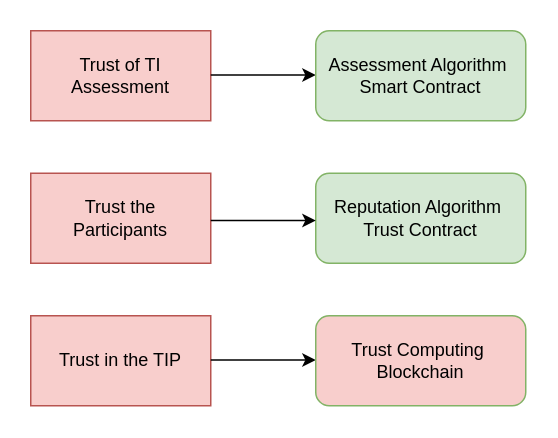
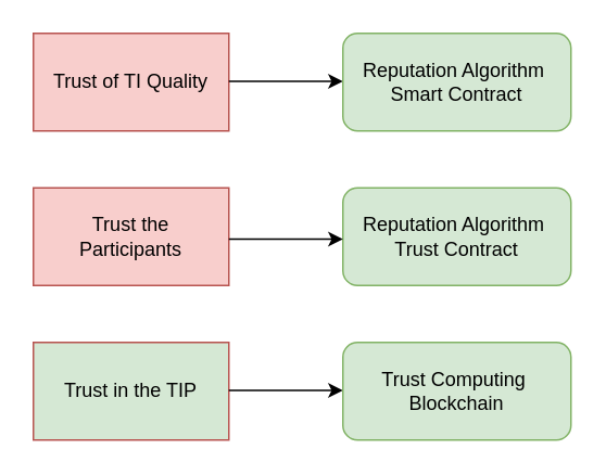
- <mxCell id="2" value="Trust of TI Assessment" style="rounded=0;whiteSpace=wrap;html=1;fillColor=#f8cecc;strokeColor=#b85450;flipV=0;" parent="1" vertex="1"><mxGeometry x="20" y="20" width="120" height="60" as="geometry" /></mxCell>
+ <mxCell id="2" value="Trust of TI Quality" style="rounded=0;whiteSpace=wrap;html=1;fillColor=#f8cecc;strokeColor=#b85450;flipV=0;" parent="1" vertex="1"><mxGeometry x="20" y="20" width="120" height="60" as="geometry" /></mxCell>
- <mxCell id="6" value="Assessment Algorithm&amp;nbsp;&lt;br&gt;Smart Contract" style="rounded=1;whiteSpace=wrap;html=1;fillColor=#d5e8d4;strokeColor=#82b366;" parent="1" vertex="1"><mxGeometry x="210" y="20" width="140" height="60" as="geometry" /></mxCell>
+ <mxCell id="6" value="Reputation Algorithm&amp;nbsp;&lt;br&gt;Smart Contract" style="rounded=1;whiteSpace=wrap;html=1;fillColor=#d5e8d4;strokeColor=#82b366;" parent="1" vertex="1"><mxGeometry x="210" y="20" width="140" height="60" as="geometry" /></mxCell>
- <mxCell id="4" value="Trust in the TIP" style="rounded=0;whiteSpace=wrap;html=1;fillColor=#f8cecc;strokeColor=#b85450;flipV=0;" parent="1" vertex="1"><mxGeometry x="20" y="210" width="120" height="60" as="geometry" /></mxCell>
+ <mxCell id="4" value="Trust in the TIP" style="rounded=0;whiteSpace=wrap;html=1;fillColor=#d5e8d4;strokeColor=#b85450;flipV=0;" parent="1" vertex="1"><mxGeometry x="20" y="210" width="120" height="60" as="geometry" /></mxCell>
- <mxCell id="10" value="Trust Computing&amp;nbsp;&lt;br&gt;Blockchain" style="rounded=1;whiteSpace=wrap;html=1;fillColor=#f8cecc;strokeColor=#82b366;" parent="1" vertex="1"><mxGeometry x="210" y="210" width="140" height="60" as="geometry" /></mxCell>
+ <mxCell id="10" value="Trust Computing&amp;nbsp;&lt;br&gt;Blockchain" style="rounded=1;whiteSpace=wrap;html=1;fillColor=#d5e8d4;strokeColor=#82b366;" parent="1" vertex="1"><mxGeometry x="210" y="210" width="140" height="60" as="geometry" /></mxCell>
